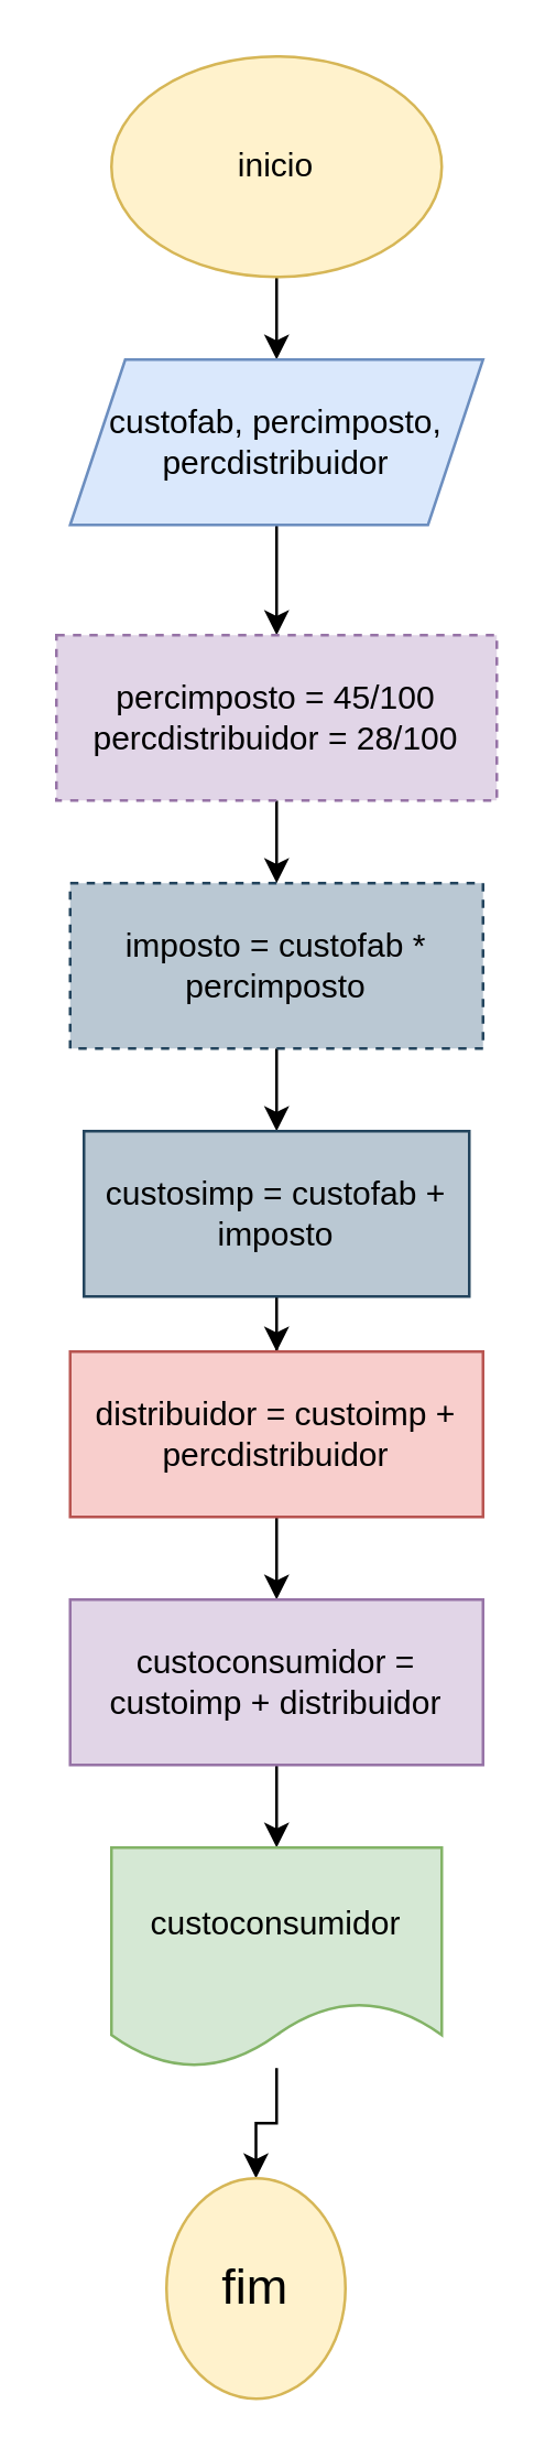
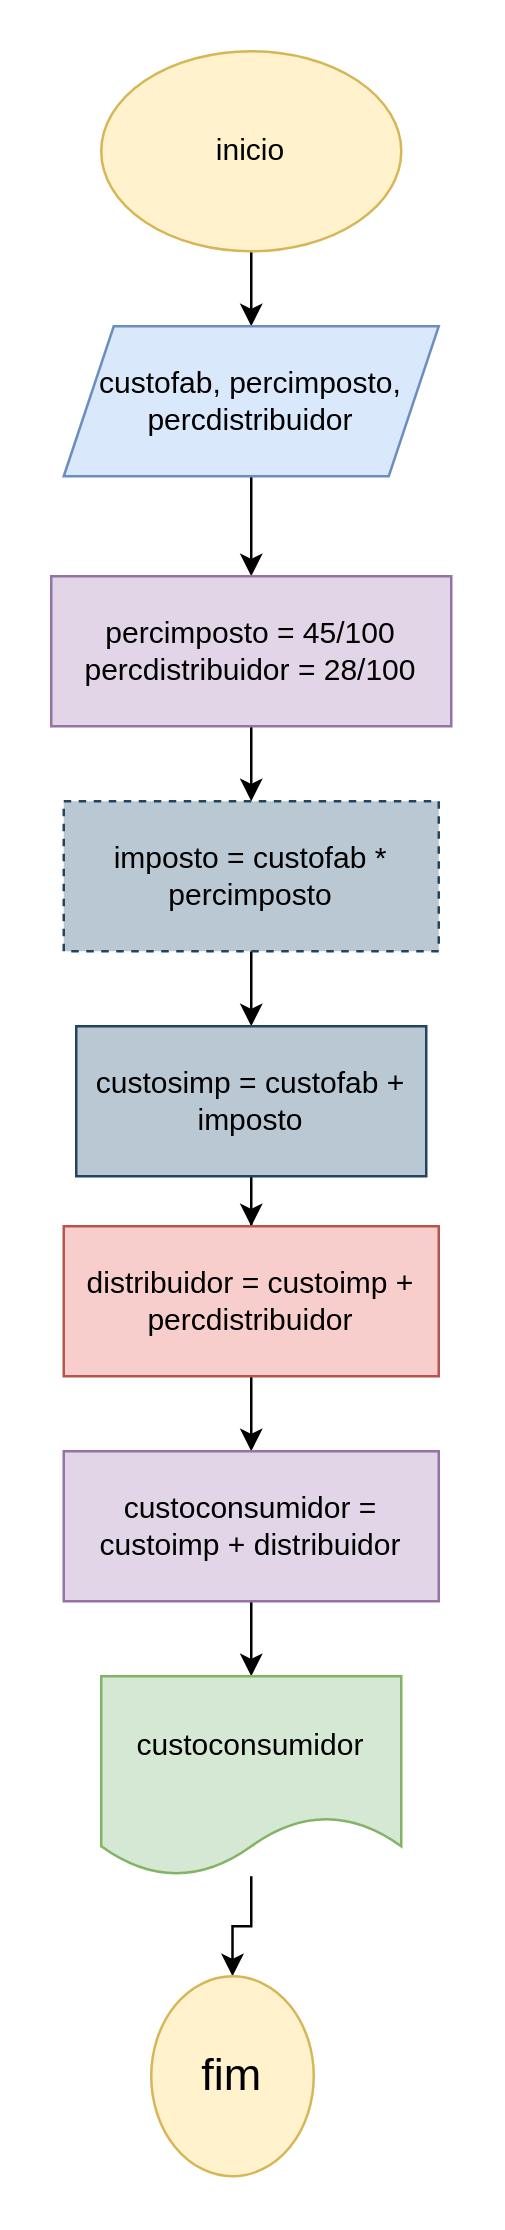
- <mxCell id="7" value="percimposto = 45/100&lt;div&gt;percdistribuidor = 28/100&lt;/div&gt;" style="whiteSpace=wrap;html=1;fillColor=#e1d5e7;strokeColor=#9673a6;dashed=1;" vertex="1" parent="1"><mxGeometry x="20" y="230" width="160" height="60" as="geometry" /></mxCell>
+ <mxCell id="7" value="percimposto = 45/100&lt;div&gt;percdistribuidor = 28/100&lt;/div&gt;" style="whiteSpace=wrap;html=1;fillColor=#e1d5e7;strokeColor=#9673a6;" vertex="1" parent="1"><mxGeometry x="20" y="230" width="160" height="60" as="geometry" /></mxCell>
